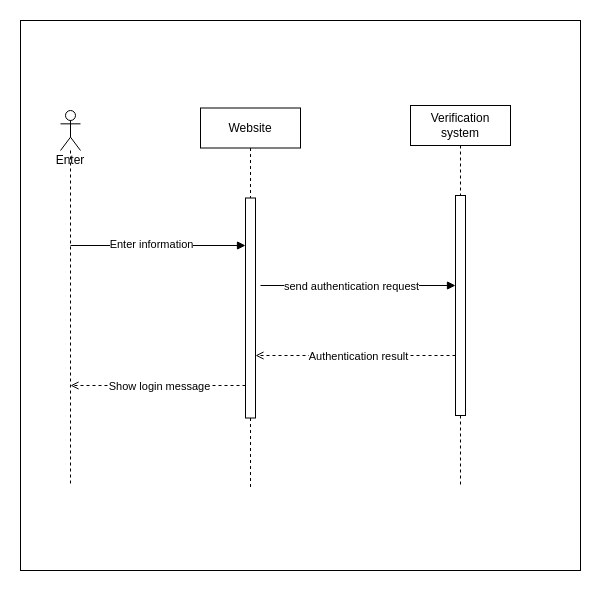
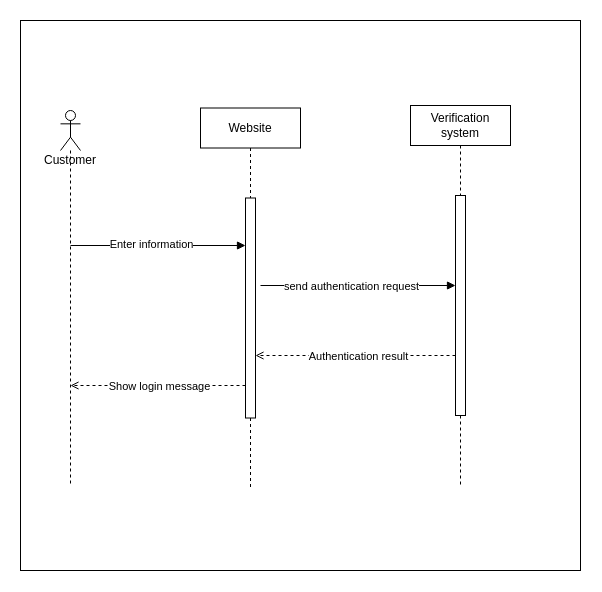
- <mxCell id="4" value="Enter" style="text;html=1;align=center;verticalAlign=middle;whiteSpace=wrap;rounded=0;" vertex="1" parent="1"><mxGeometry x="40" y="145" width="60" height="30" as="geometry" /></mxCell>
+ <mxCell id="4" value="Customer" style="text;html=1;align=center;verticalAlign=middle;whiteSpace=wrap;rounded=0;" vertex="1" parent="1"><mxGeometry x="40" y="145" width="60" height="30" as="geometry" /></mxCell>
